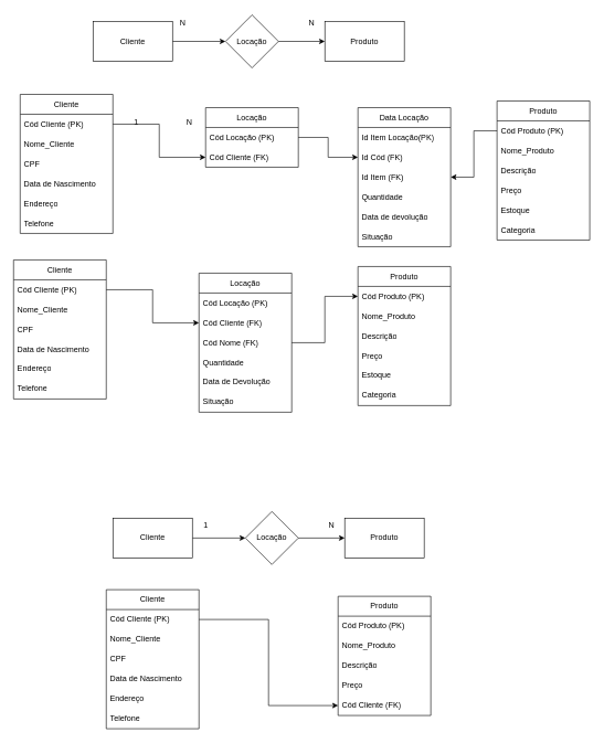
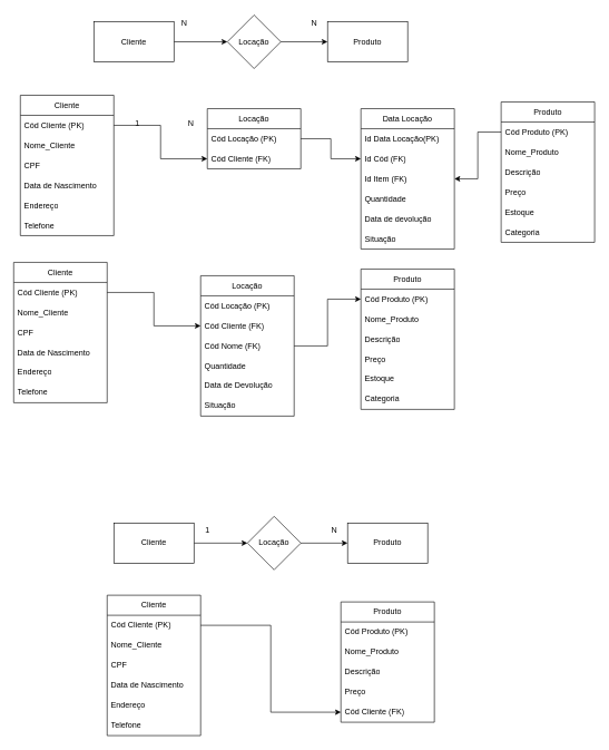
- <mxCell id="50" value="Id Item Locação(PK)" style="text;strokeColor=none;fillColor=none;align=left;verticalAlign=middle;spacingLeft=4;spacingRight=4;overflow=hidden;points=[[0,0.5],[1,0.5]];portConstraint=eastwest;rotatable=0;whiteSpace=wrap;html=1;" vertex="1" parent="49"><mxGeometry y="30" width="140" height="30" as="geometry" /></mxCell>
+ <mxCell id="50" value="Id Data Locação(PK)" style="text;strokeColor=none;fillColor=none;align=left;verticalAlign=middle;spacingLeft=4;spacingRight=4;overflow=hidden;points=[[0,0.5],[1,0.5]];portConstraint=eastwest;rotatable=0;whiteSpace=wrap;html=1;" vertex="1" parent="49"><mxGeometry y="30" width="140" height="30" as="geometry" /></mxCell>
